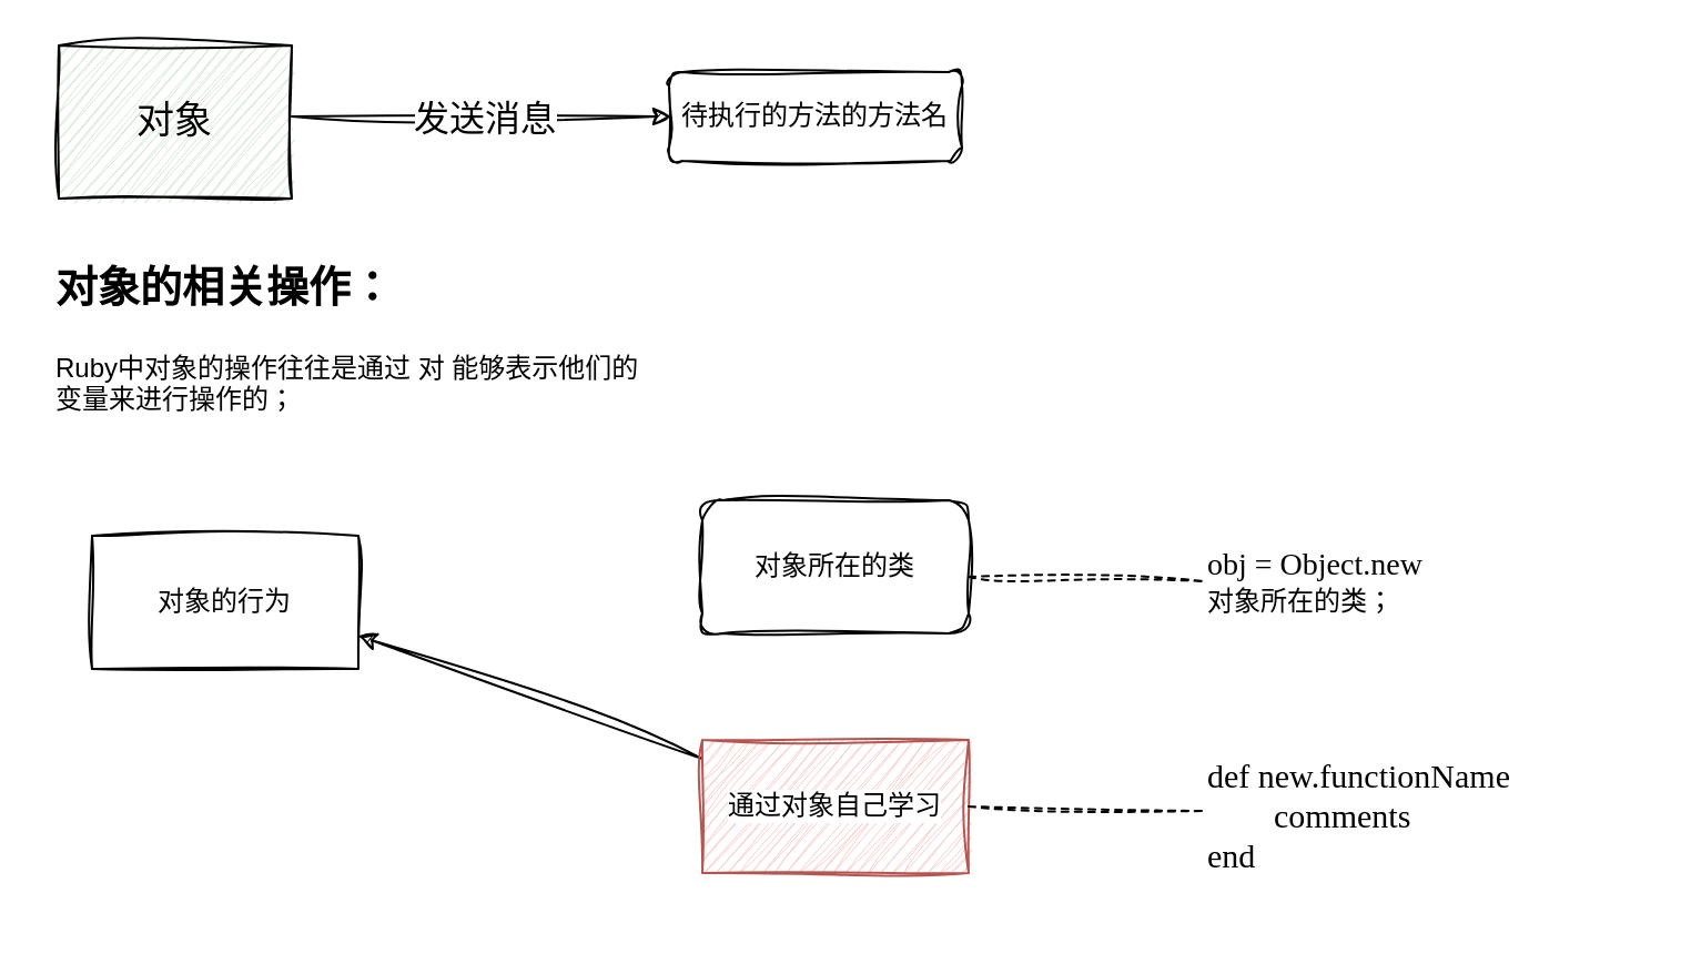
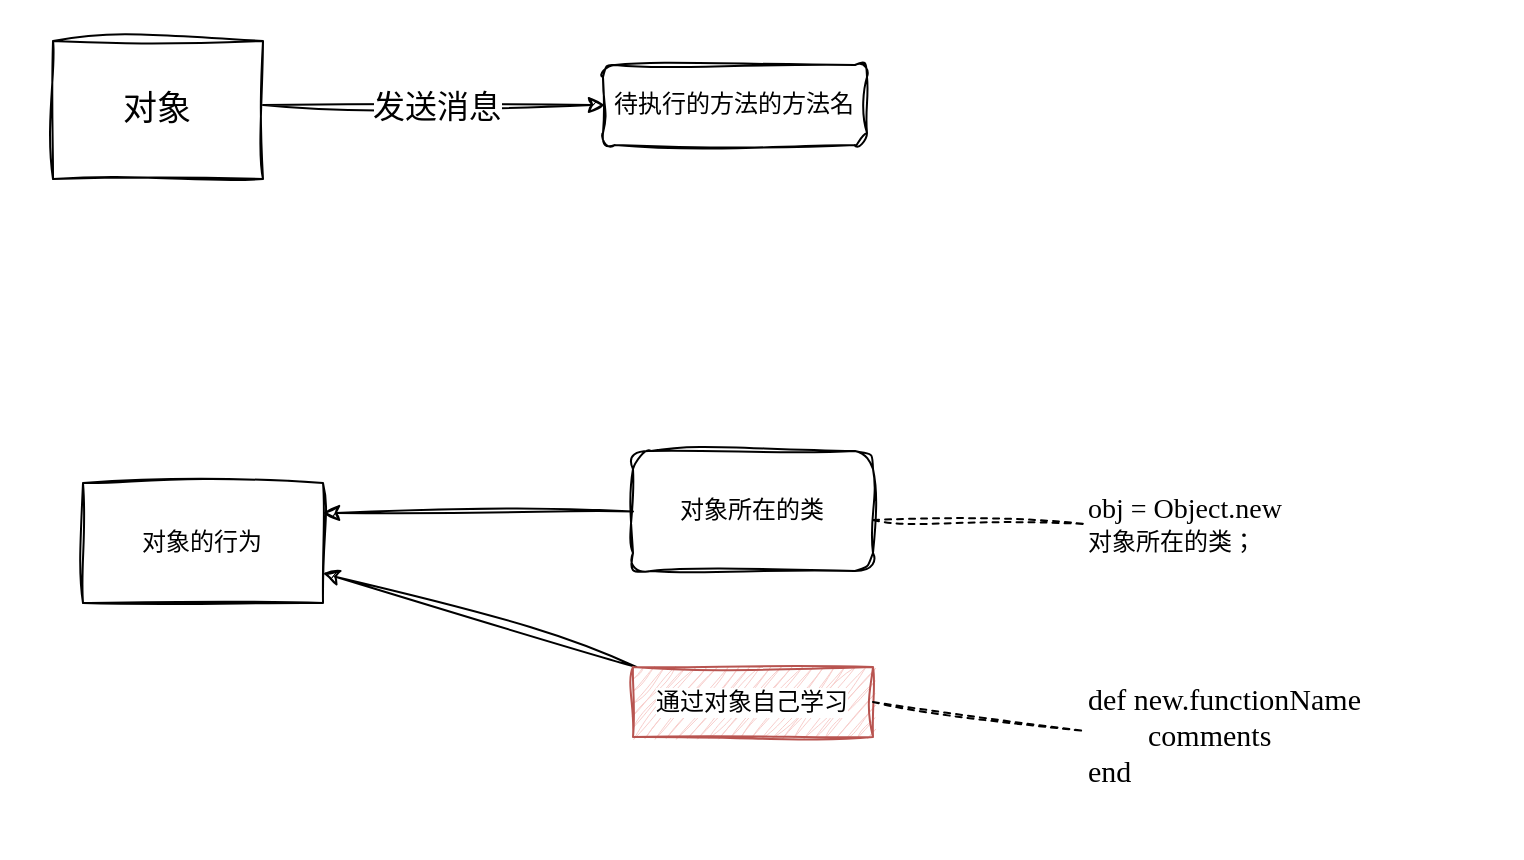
- <mxCell id="2" value="&lt;font face=&quot;Comic Sans MS&quot; style=&quot;font-size: 17px;&quot;&gt;对象&lt;br&gt;&lt;/font&gt;" style="rounded=0;whiteSpace=wrap;html=1;sketch=1;curveFitting=1;jiggle=2;glass=0;shadow=0;fillColor=#d5e8d4;" parent="1" vertex="1"><mxGeometry x="26" y="20" width="105" height="69" as="geometry" /></mxCell>
+ <mxCell id="2" value="&lt;font face=&quot;Comic Sans MS&quot; style=&quot;font-size: 17px;&quot;&gt;对象&lt;br&gt;&lt;/font&gt;" style="rounded=0;whiteSpace=wrap;html=1;sketch=1;curveFitting=1;jiggle=2;glass=0;shadow=0;" parent="1" vertex="1"><mxGeometry x="26" y="20" width="105" height="69" as="geometry" /></mxCell>
- <mxCell id="6" value="&lt;h1&gt;&lt;font style=&quot;font-size: 19px;&quot;&gt;对象的相关操作：&lt;/font&gt;&lt;br&gt;&lt;/h1&gt;&lt;p&gt;Ruby中对象的操作往往是通过 对 能够表示他们的变量来进行操作的；&lt;br&gt;&lt;/p&gt;" style="text;html=1;spacing=5;spacingTop=-20;whiteSpace=wrap;overflow=hidden;rounded=0;fontFamily=Helvetica;fontSize=12;fontColor=default;labelBackgroundColor=default;" parent="1" vertex="1"><mxGeometry x="20" y="108" width="281" height="124" as="geometry" /></mxCell>
+ <mxCell id="8" style="edgeStyle=none;rounded=0;sketch=1;jiggle=2;curveFitting=1;orthogonalLoop=1;jettySize=auto;html=1;entryX=1;entryY=0.25;entryDx=0;entryDy=0;strokeColor=default;align=center;verticalAlign=middle;fontFamily=Helvetica;fontSize=12;fontColor=default;labelBackgroundColor=default;endArrow=classic;" parent="1" source="9" target="7" edge="1"><mxGeometry relative="1" as="geometry" /></mxCell>
- <mxCell id="11" value="通过对象自己学习" style="rounded=0;whiteSpace=wrap;html=1;glass=0;sketch=1;jiggle=2;curveFitting=1;strokeColor=#b85450;align=center;verticalAlign=middle;fontFamily=Helvetica;fontSize=12;labelBackgroundColor=default;fillColor=#f8cecc;" parent="1" vertex="1"><mxGeometry x="316" y="333" width="120" height="60" as="geometry" /></mxCell>
+ <mxCell id="11" value="通过对象自己学习" style="rounded=0;whiteSpace=wrap;html=1;glass=0;sketch=1;jiggle=2;curveFitting=1;strokeColor=#b85450;align=center;verticalAlign=middle;fontFamily=Helvetica;fontSize=12;labelBackgroundColor=default;fillColor=#f8cecc;" parent="1" vertex="1"><mxGeometry x="316" y="333" width="120" height="35" as="geometry" /></mxCell>
